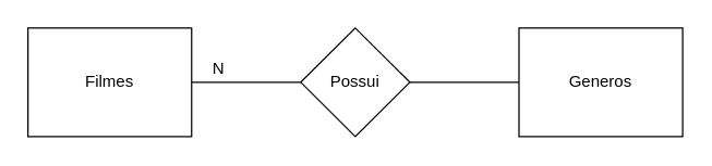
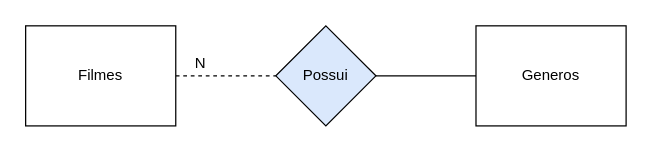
- <mxCell id="2" style="edgeStyle=orthogonalEdgeStyle;rounded=0;orthogonalLoop=1;jettySize=auto;html=1;entryX=0;entryY=0.5;entryDx=0;entryDy=0;endArrow=none;endFill=0;" edge="1" parent="1" source="3" target="6"><mxGeometry relative="1" as="geometry" /></mxCell>
+ <mxCell id="2" style="edgeStyle=orthogonalEdgeStyle;rounded=0;orthogonalLoop=1;jettySize=auto;html=1;entryX=0;entryY=0.5;entryDx=0;entryDy=0;endArrow=none;endFill=0;dashed=1;" edge="1" parent="1" source="3" target="6"><mxGeometry relative="1" as="geometry" /></mxCell>
- <mxCell id="6" value="Possui" style="rhombus;whiteSpace=wrap;html=1;" vertex="1" parent="1"><mxGeometry x="220" y="20" width="80" height="80" as="geometry" /></mxCell>
+ <mxCell id="6" value="Possui" style="rhombus;whiteSpace=wrap;html=1;fillColor=#dae8fc;" vertex="1" parent="1"><mxGeometry x="220" y="20" width="80" height="80" as="geometry" /></mxCell>
